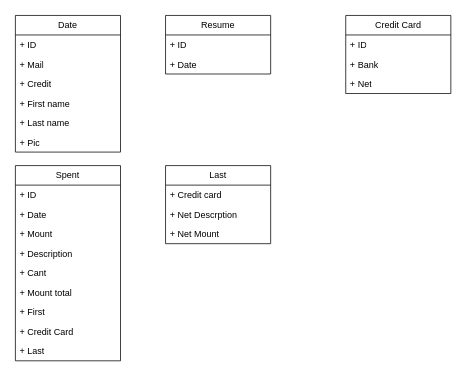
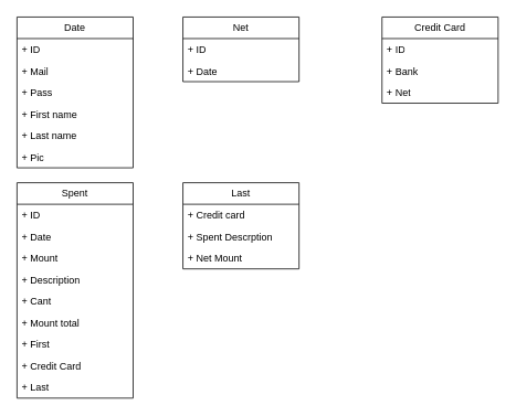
- <mxCell id="9" value="Resume" style="swimlane;fontStyle=0;childLayout=stackLayout;horizontal=1;startSize=26;fillColor=none;horizontalStack=0;resizeParent=1;resizeParentMax=0;resizeLast=0;collapsible=1;marginBottom=0;whiteSpace=wrap;html=1;" parent="1" vertex="1"><mxGeometry x="220" y="20" width="140" height="78" as="geometry"><mxRectangle x="240" y="40" width="90" height="30" as="alternateBounds" /></mxGeometry></mxCell>
+ <mxCell id="9" value="Net" style="swimlane;fontStyle=0;childLayout=stackLayout;horizontal=1;startSize=26;fillColor=none;horizontalStack=0;resizeParent=1;resizeParentMax=0;resizeLast=0;collapsible=1;marginBottom=0;whiteSpace=wrap;html=1;" parent="1" vertex="1"><mxGeometry x="220" y="20" width="140" height="78" as="geometry"><mxRectangle x="240" y="40" width="90" height="30" as="alternateBounds" /></mxGeometry></mxCell>
- <mxCell id="5" value="+ Credit" style="text;strokeColor=none;fillColor=none;align=left;verticalAlign=top;spacingLeft=4;spacingRight=4;overflow=hidden;rotatable=0;points=[[0,0.5],[1,0.5]];portConstraint=eastwest;whiteSpace=wrap;html=1;" parent="2" vertex="1"><mxGeometry y="78" width="140" height="26" as="geometry" /></mxCell>
+ <mxCell id="5" value="+ Pass" style="text;strokeColor=none;fillColor=none;align=left;verticalAlign=top;spacingLeft=4;spacingRight=4;overflow=hidden;rotatable=0;points=[[0,0.5],[1,0.5]];portConstraint=eastwest;whiteSpace=wrap;html=1;" parent="2" vertex="1"><mxGeometry y="78" width="140" height="26" as="geometry" /></mxCell>
- <mxCell id="28" value="+ Net Descrption" style="text;strokeColor=none;fillColor=none;align=left;verticalAlign=top;spacingLeft=4;spacingRight=4;overflow=hidden;rotatable=0;points=[[0,0.5],[1,0.5]];portConstraint=eastwest;whiteSpace=wrap;html=1;" parent="26" vertex="1"><mxGeometry y="52" width="140" height="26" as="geometry" /></mxCell>
+ <mxCell id="28" value="+ Spent Descrption" style="text;strokeColor=none;fillColor=none;align=left;verticalAlign=top;spacingLeft=4;spacingRight=4;overflow=hidden;rotatable=0;points=[[0,0.5],[1,0.5]];portConstraint=eastwest;whiteSpace=wrap;html=1;" parent="26" vertex="1"><mxGeometry y="52" width="140" height="26" as="geometry" /></mxCell>
